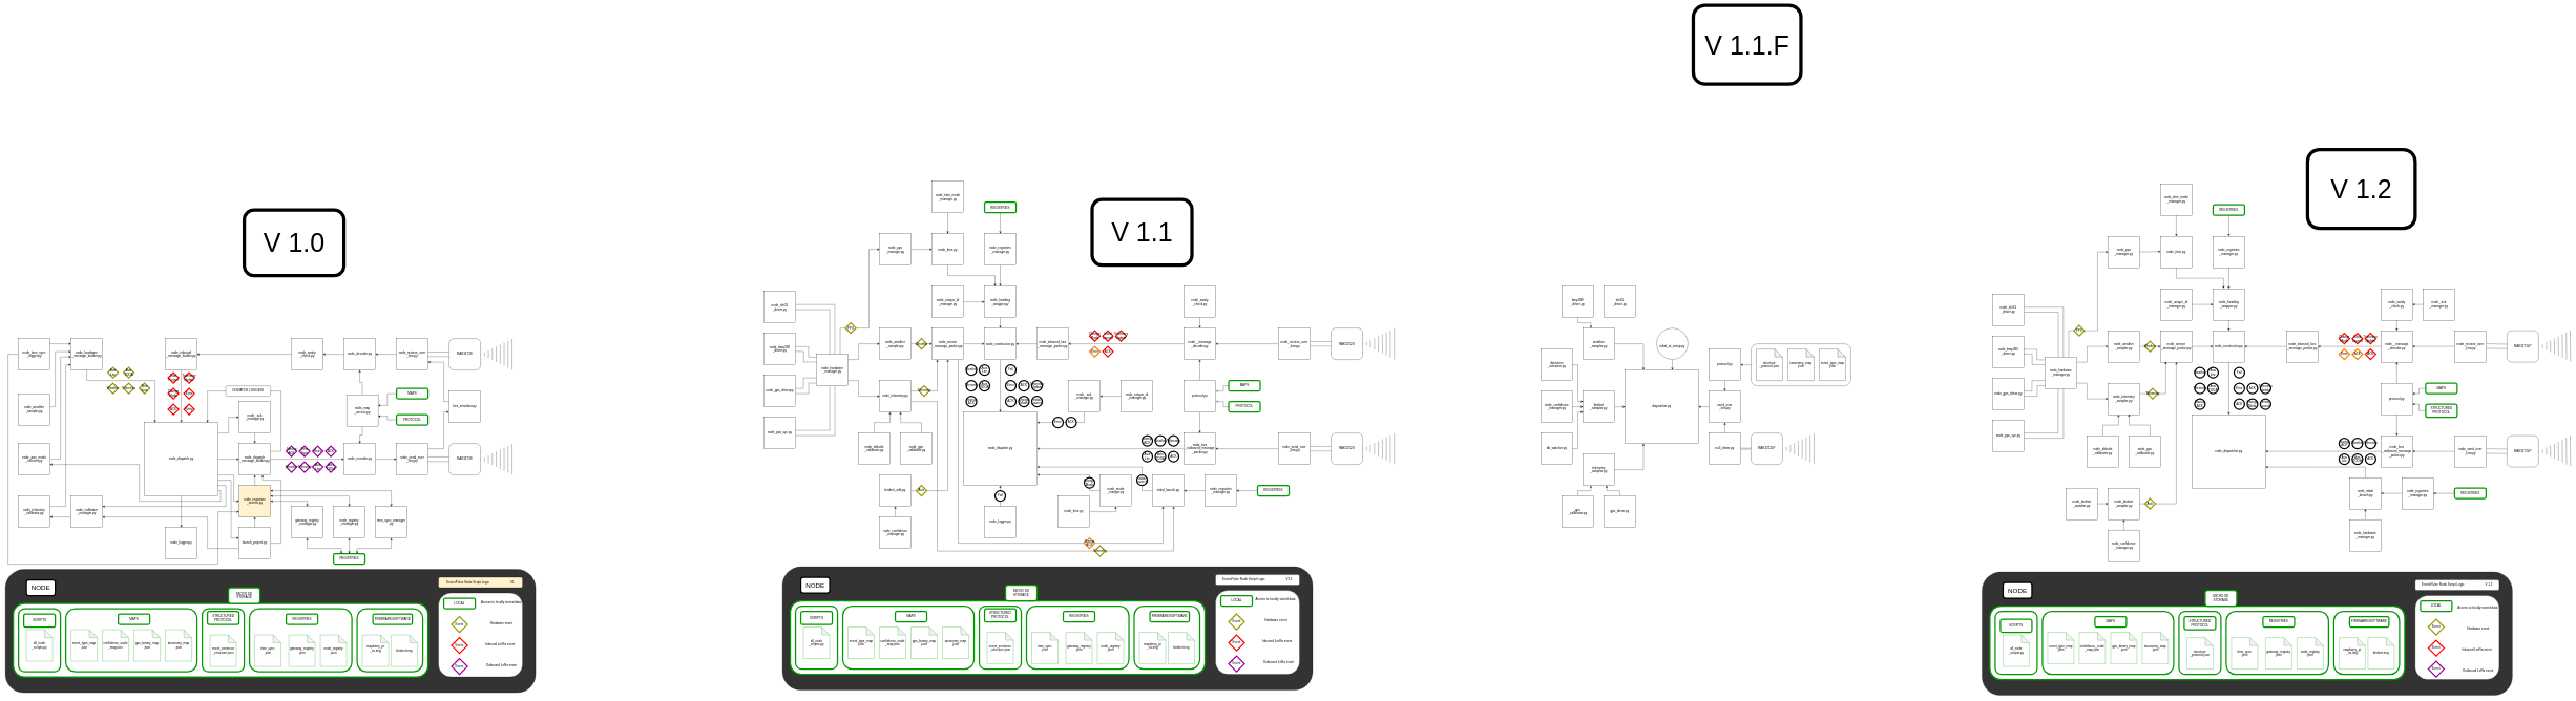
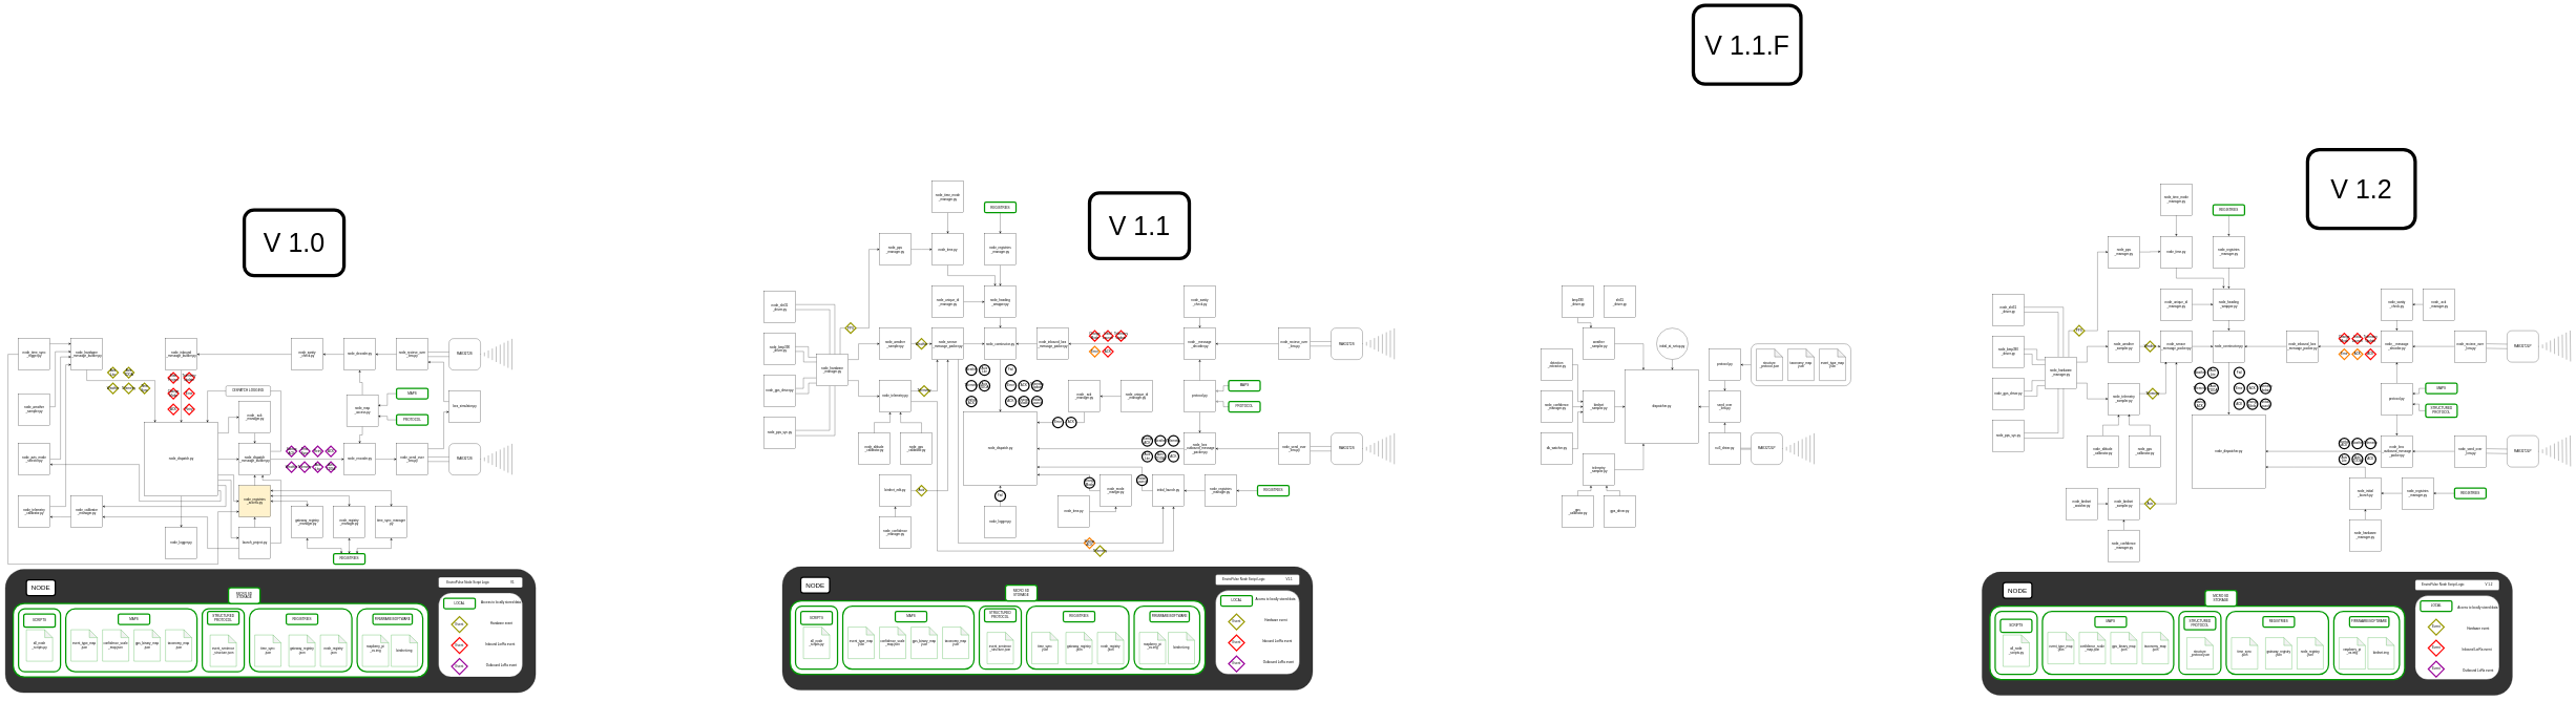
- <mxCell id="277" value="&lt;font style=&quot;font-size: 100px;&quot;&gt;V 1.1&lt;/font&gt;" style="rounded=1;whiteSpace=wrap;html=1;strokeWidth=13;" parent="1" vertex="1"><mxGeometry x="4160" y="760" width="380" height="250" as="geometry" /></mxCell>
+ <mxCell id="277" value="&lt;font style=&quot;font-size: 100px;&quot;&gt;V 1.1&lt;/font&gt;" style="rounded=1;whiteSpace=wrap;html=1;strokeWidth=13;" parent="1" vertex="1"><mxGeometry x="4150" y="735" width="380" height="250" as="geometry" /></mxCell>
- <mxCell id="115" value="EnviroPulse Node Script Logic&amp;nbsp; &amp;nbsp; &amp;nbsp; &amp;nbsp; &amp;nbsp; &amp;nbsp; &amp;nbsp; &amp;nbsp; &amp;nbsp; &amp;nbsp; &amp;nbsp; &amp;nbsp; V1" style="rounded=1;whiteSpace=wrap;html=1;fillColor=#fff2cc;" parent="1" vertex="1"><mxGeometry x="1670" y="2200" width="320" height="40" as="geometry" /></mxCell>
+ <mxCell id="115" value="EnviroPulse Node Script Logic&amp;nbsp; &amp;nbsp; &amp;nbsp; &amp;nbsp; &amp;nbsp; &amp;nbsp; &amp;nbsp; &amp;nbsp; &amp;nbsp; &amp;nbsp; &amp;nbsp; &amp;nbsp; V1" style="rounded=1;whiteSpace=wrap;html=1;" parent="1" vertex="1"><mxGeometry x="1670" y="2200" width="320" height="40" as="geometry" /></mxCell>
